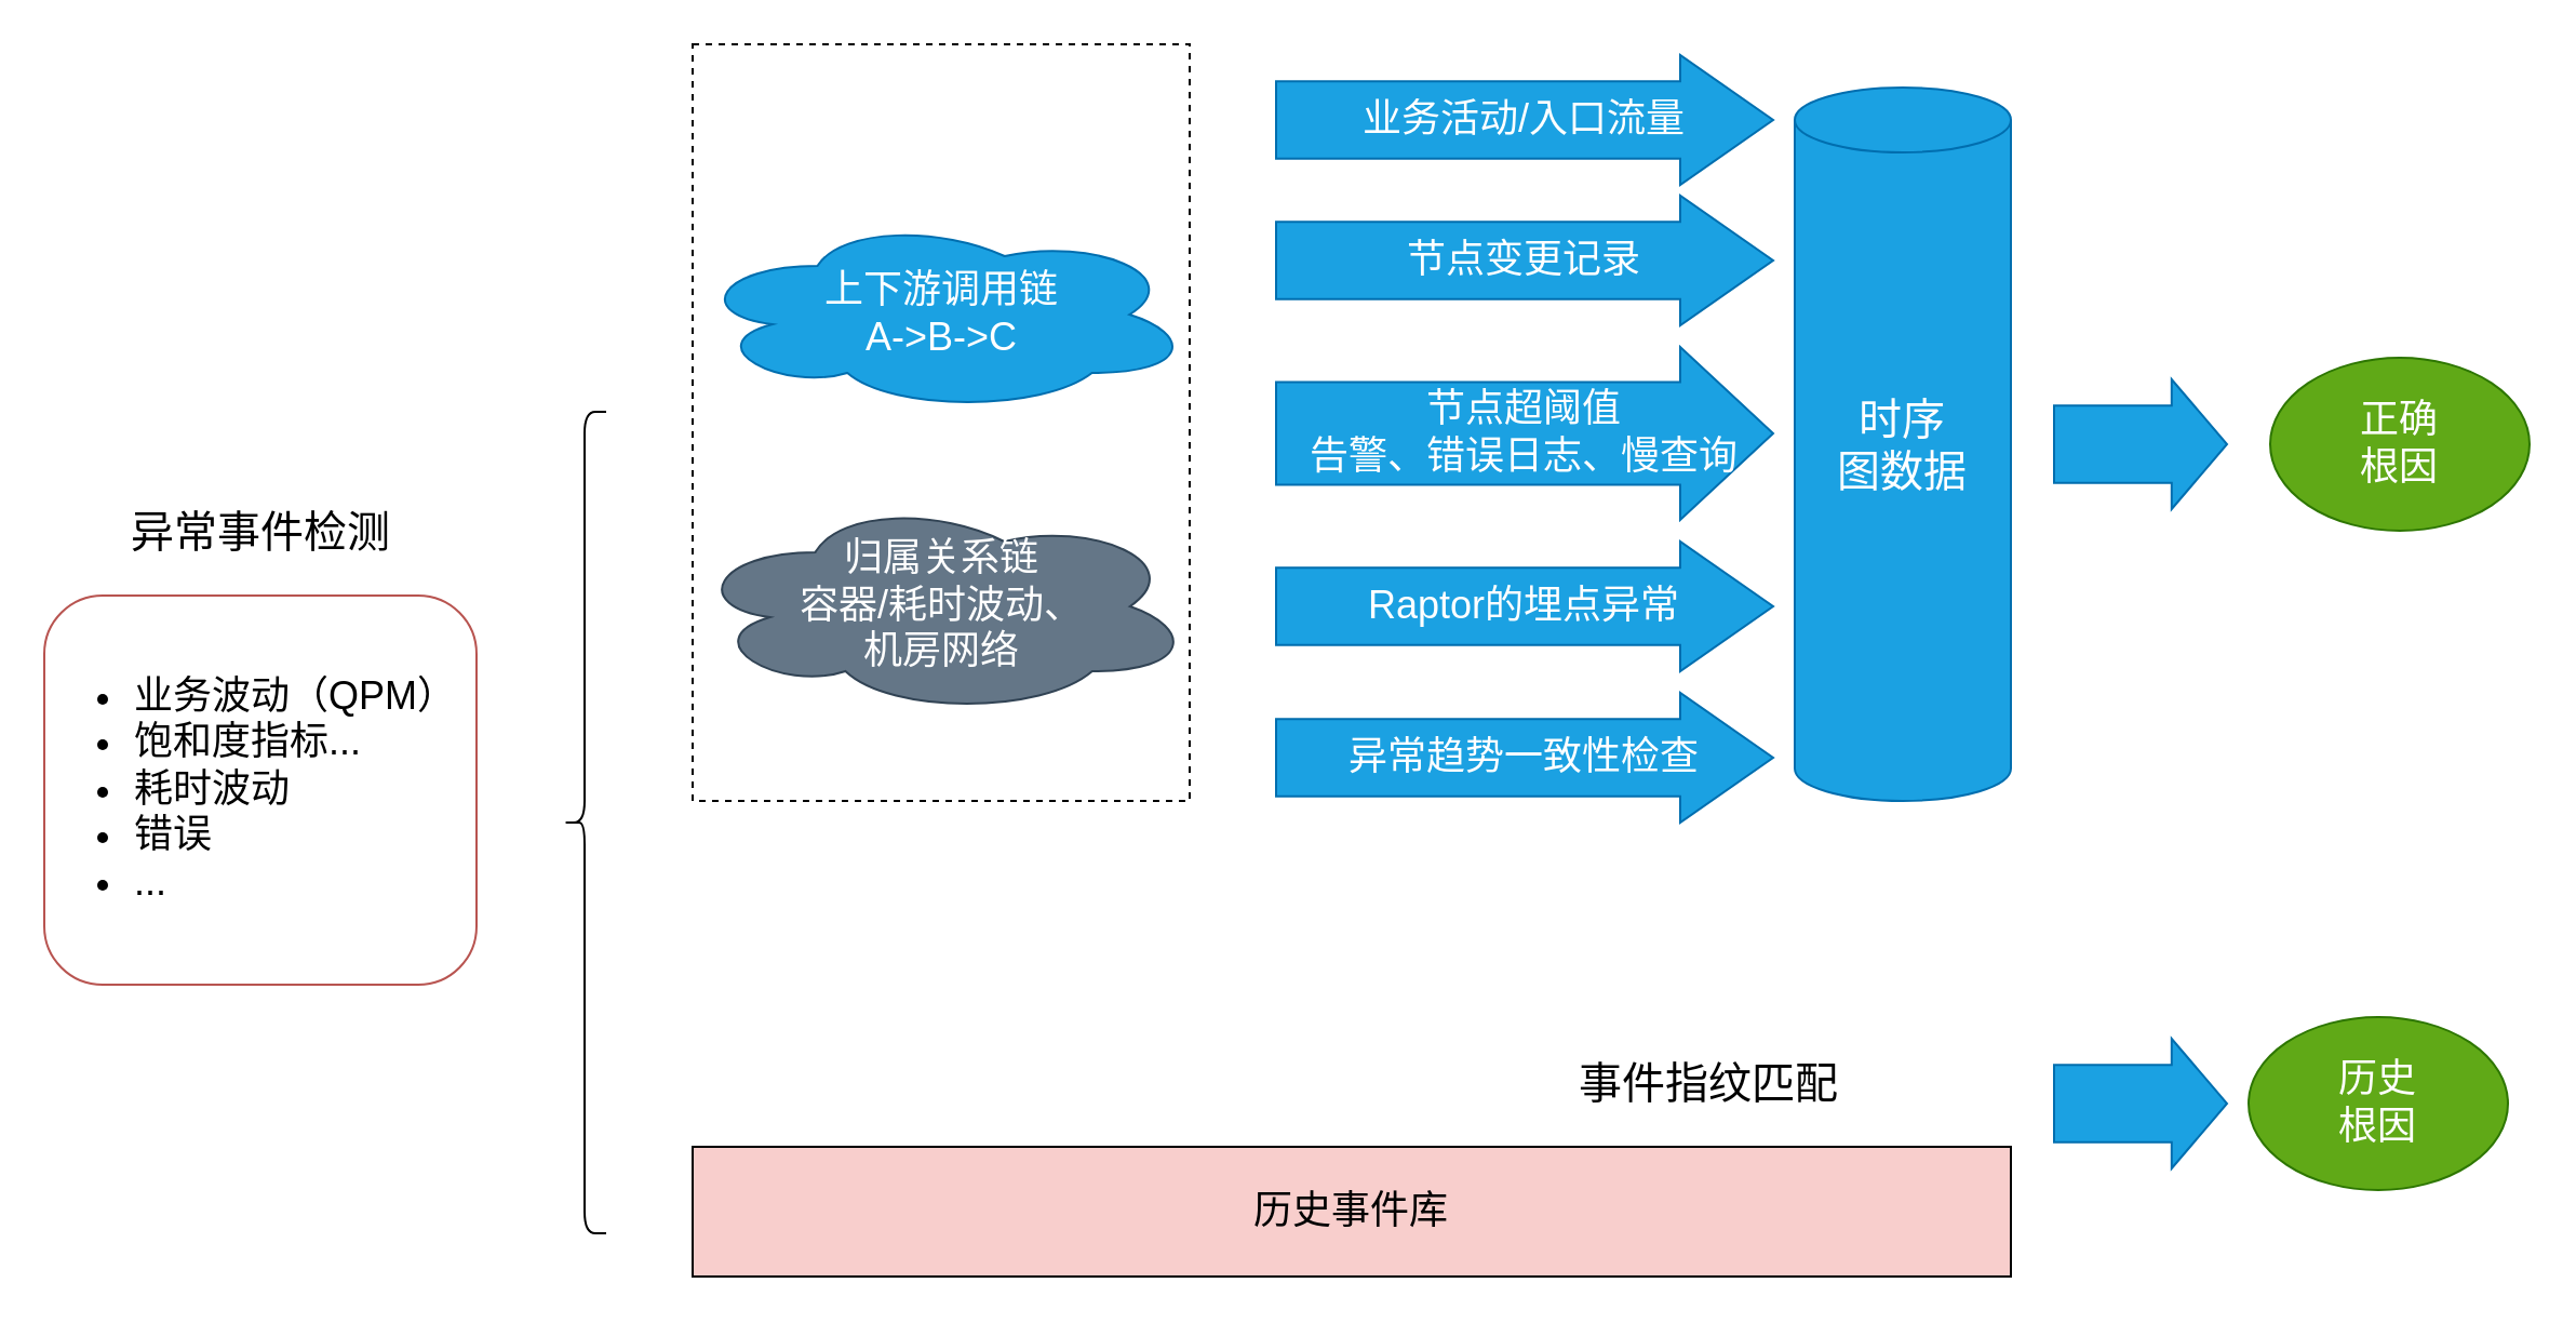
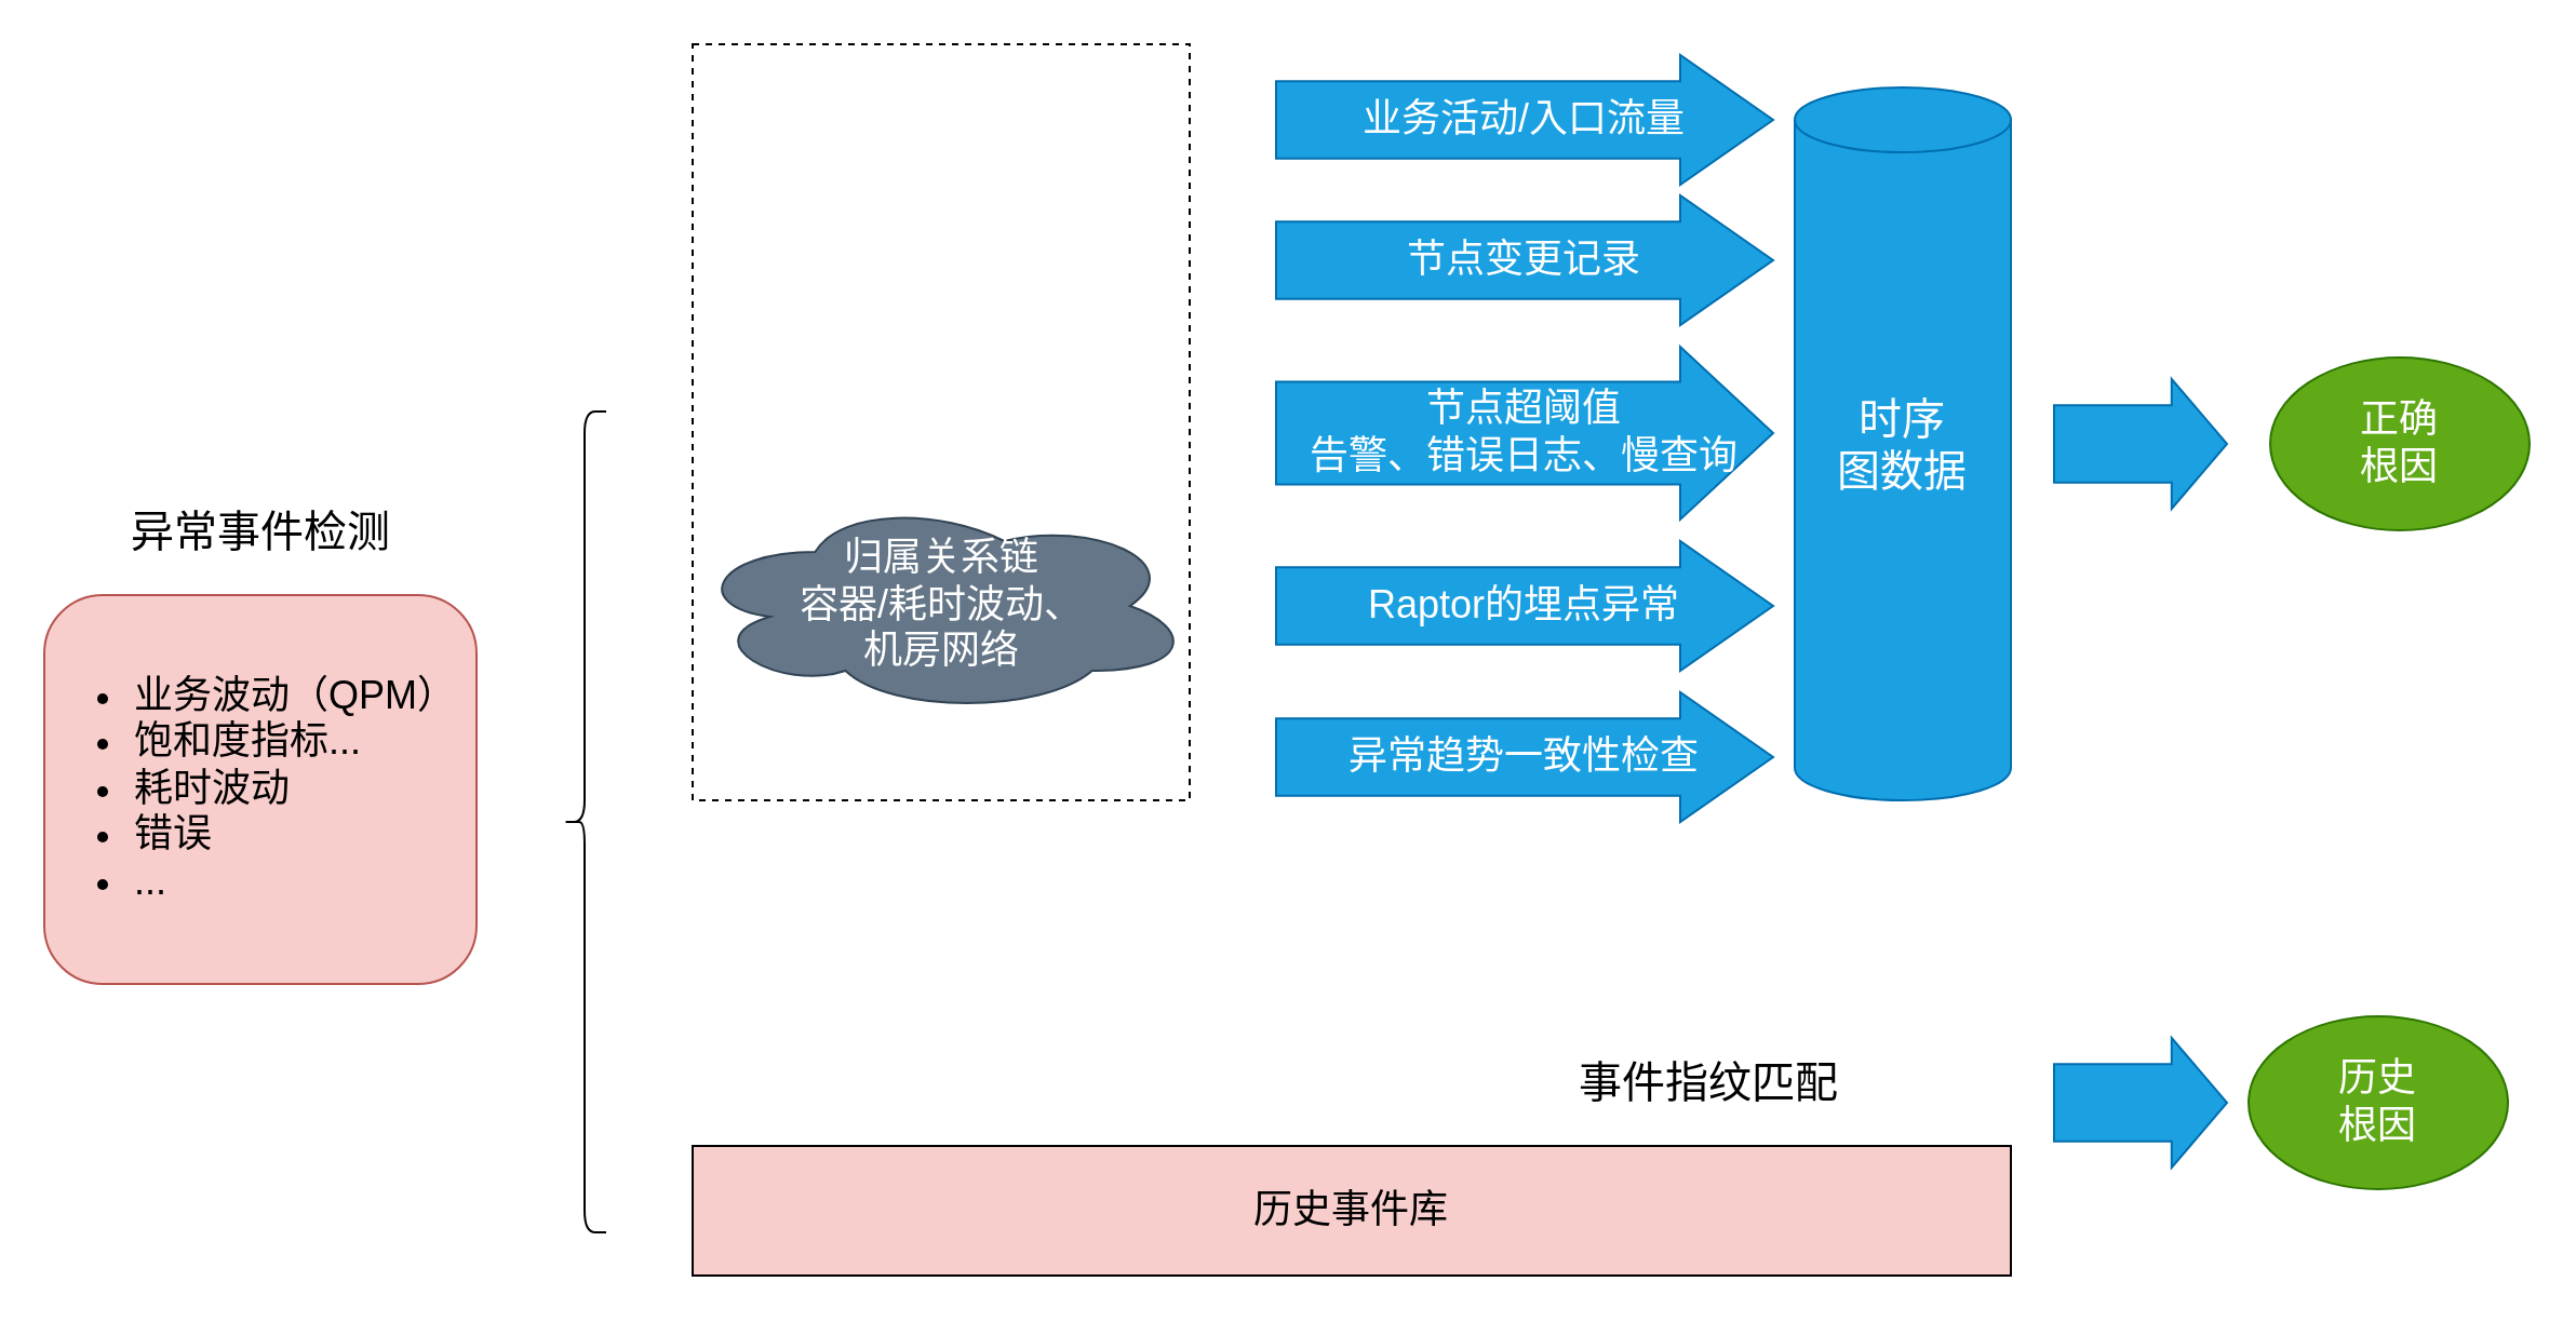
- <mxCell id="5" value="上下游调用链&lt;br&gt;A-&amp;gt;B-&amp;gt;C" style="ellipse;shape=cloud;whiteSpace=wrap;html=1;fontSize=18;fillColor=#1ba1e2;strokeColor=#006EAF;fontColor=#ffffff;" vertex="1" parent="1"><mxGeometry x="320" y="100" width="231" height="90" as="geometry" /></mxCell>
- <mxCell id="3" value="&lt;ul style=&quot;font-size: 18px&quot;&gt;&lt;li&gt;&lt;span&gt;业务波动（QPM）&lt;/span&gt;&lt;/li&gt;&lt;li&gt;&lt;font style=&quot;font-size: 18px&quot;&gt;饱和度指标...&lt;/font&gt;&lt;/li&gt;&lt;li&gt;耗时波动&lt;/li&gt;&lt;li&gt;错误&lt;/li&gt;&lt;li&gt;...&lt;/li&gt;&lt;/ul&gt;" style="rounded=1;whiteSpace=wrap;html=1;align=left;fillColor=#ffffff;strokeColor=#b85450;" vertex="1" parent="1"><mxGeometry x="20" y="275" width="200" height="180" as="geometry" /></mxCell>
+ <mxCell id="3" value="&lt;ul style=&quot;font-size: 18px&quot;&gt;&lt;li&gt;&lt;span&gt;业务波动（QPM）&lt;/span&gt;&lt;/li&gt;&lt;li&gt;&lt;font style=&quot;font-size: 18px&quot;&gt;饱和度指标...&lt;/font&gt;&lt;/li&gt;&lt;li&gt;耗时波动&lt;/li&gt;&lt;li&gt;错误&lt;/li&gt;&lt;li&gt;...&lt;/li&gt;&lt;/ul&gt;" style="rounded=1;whiteSpace=wrap;html=1;align=left;fillColor=#f8cecc;strokeColor=#b85450;" vertex="1" parent="1"><mxGeometry x="20" y="275" width="200" height="180" as="geometry" /></mxCell>
